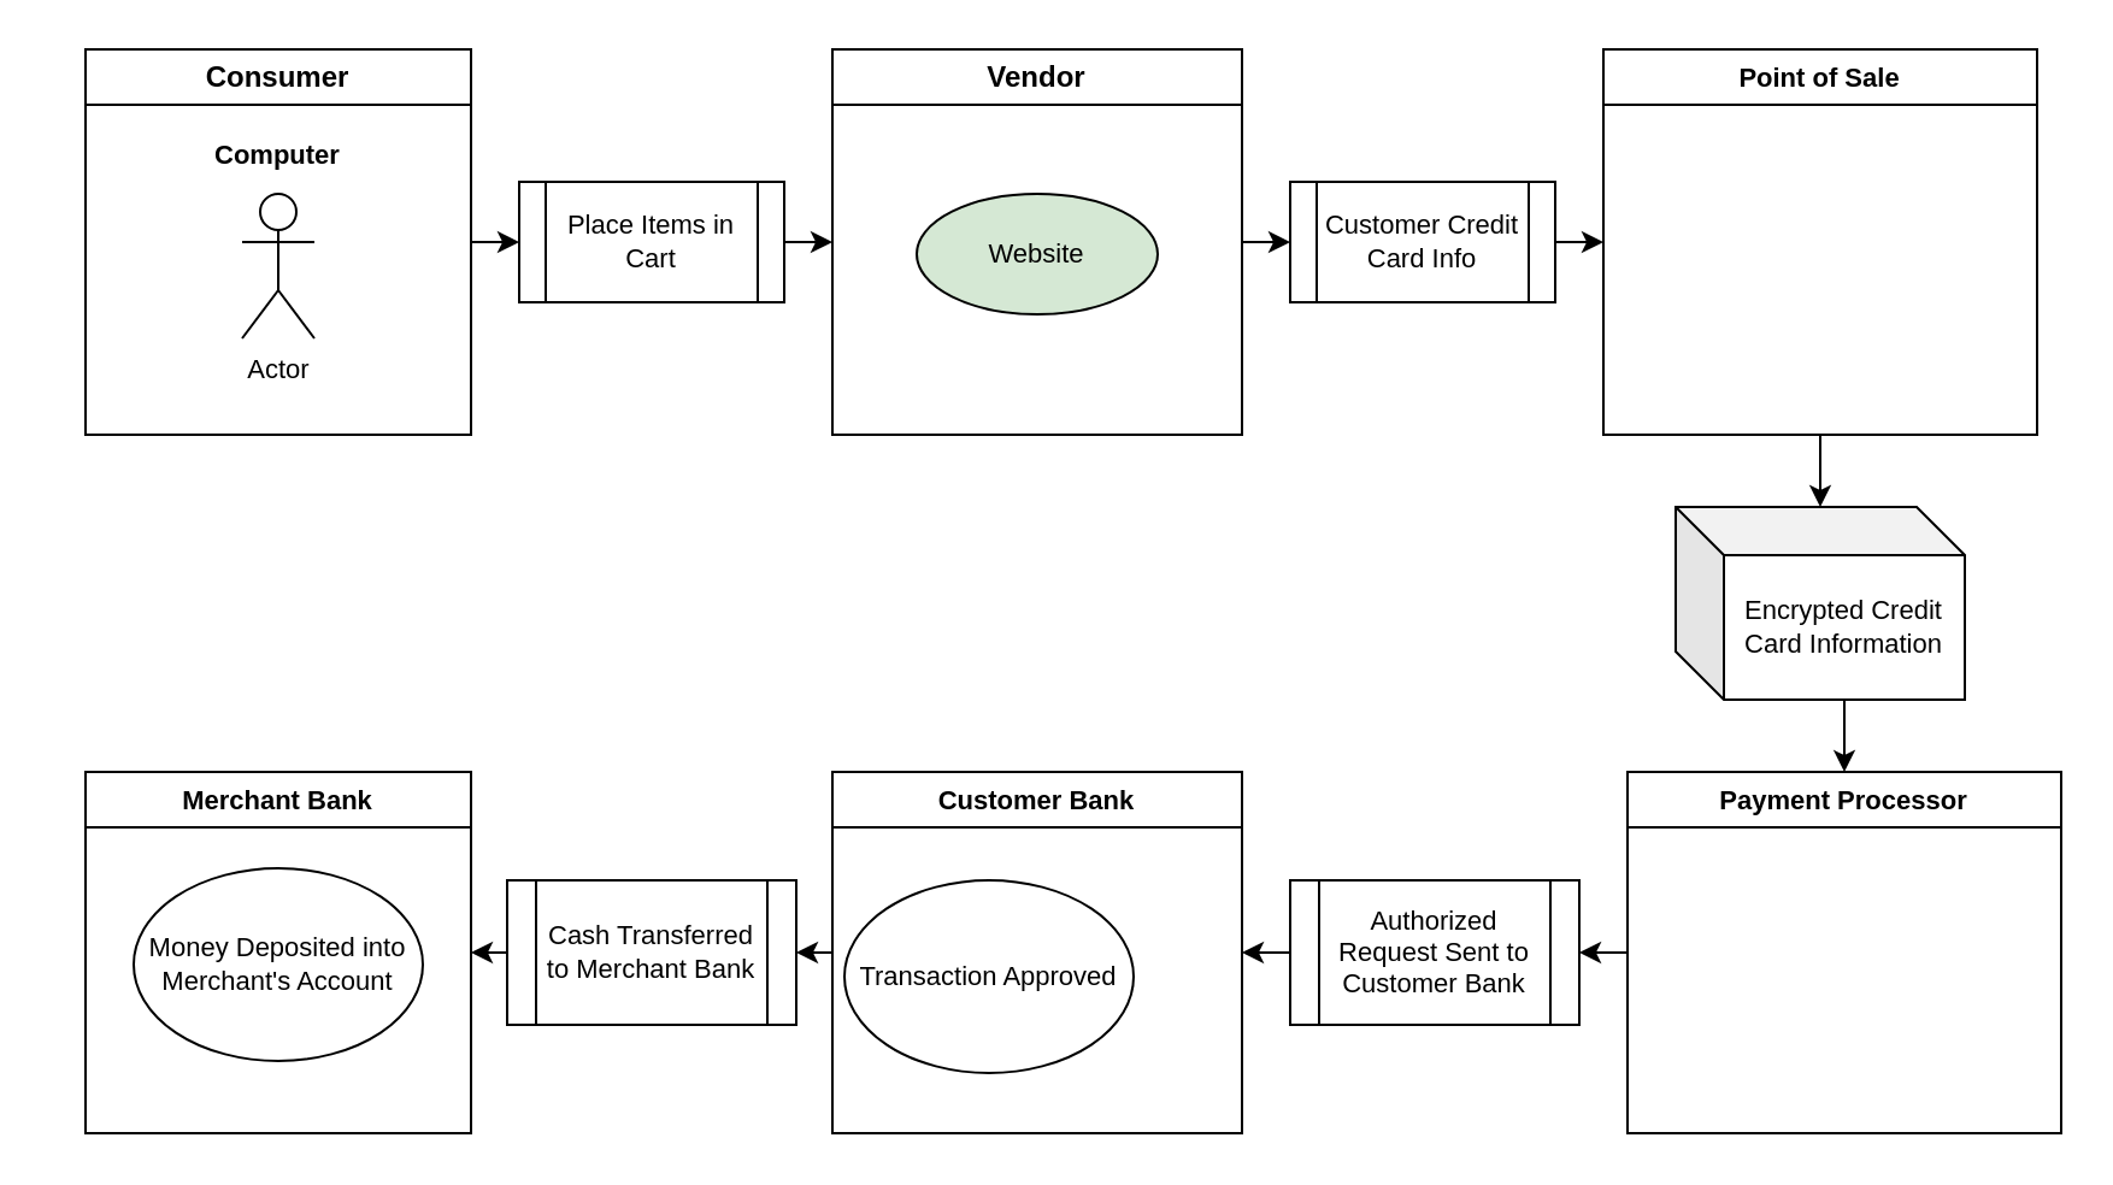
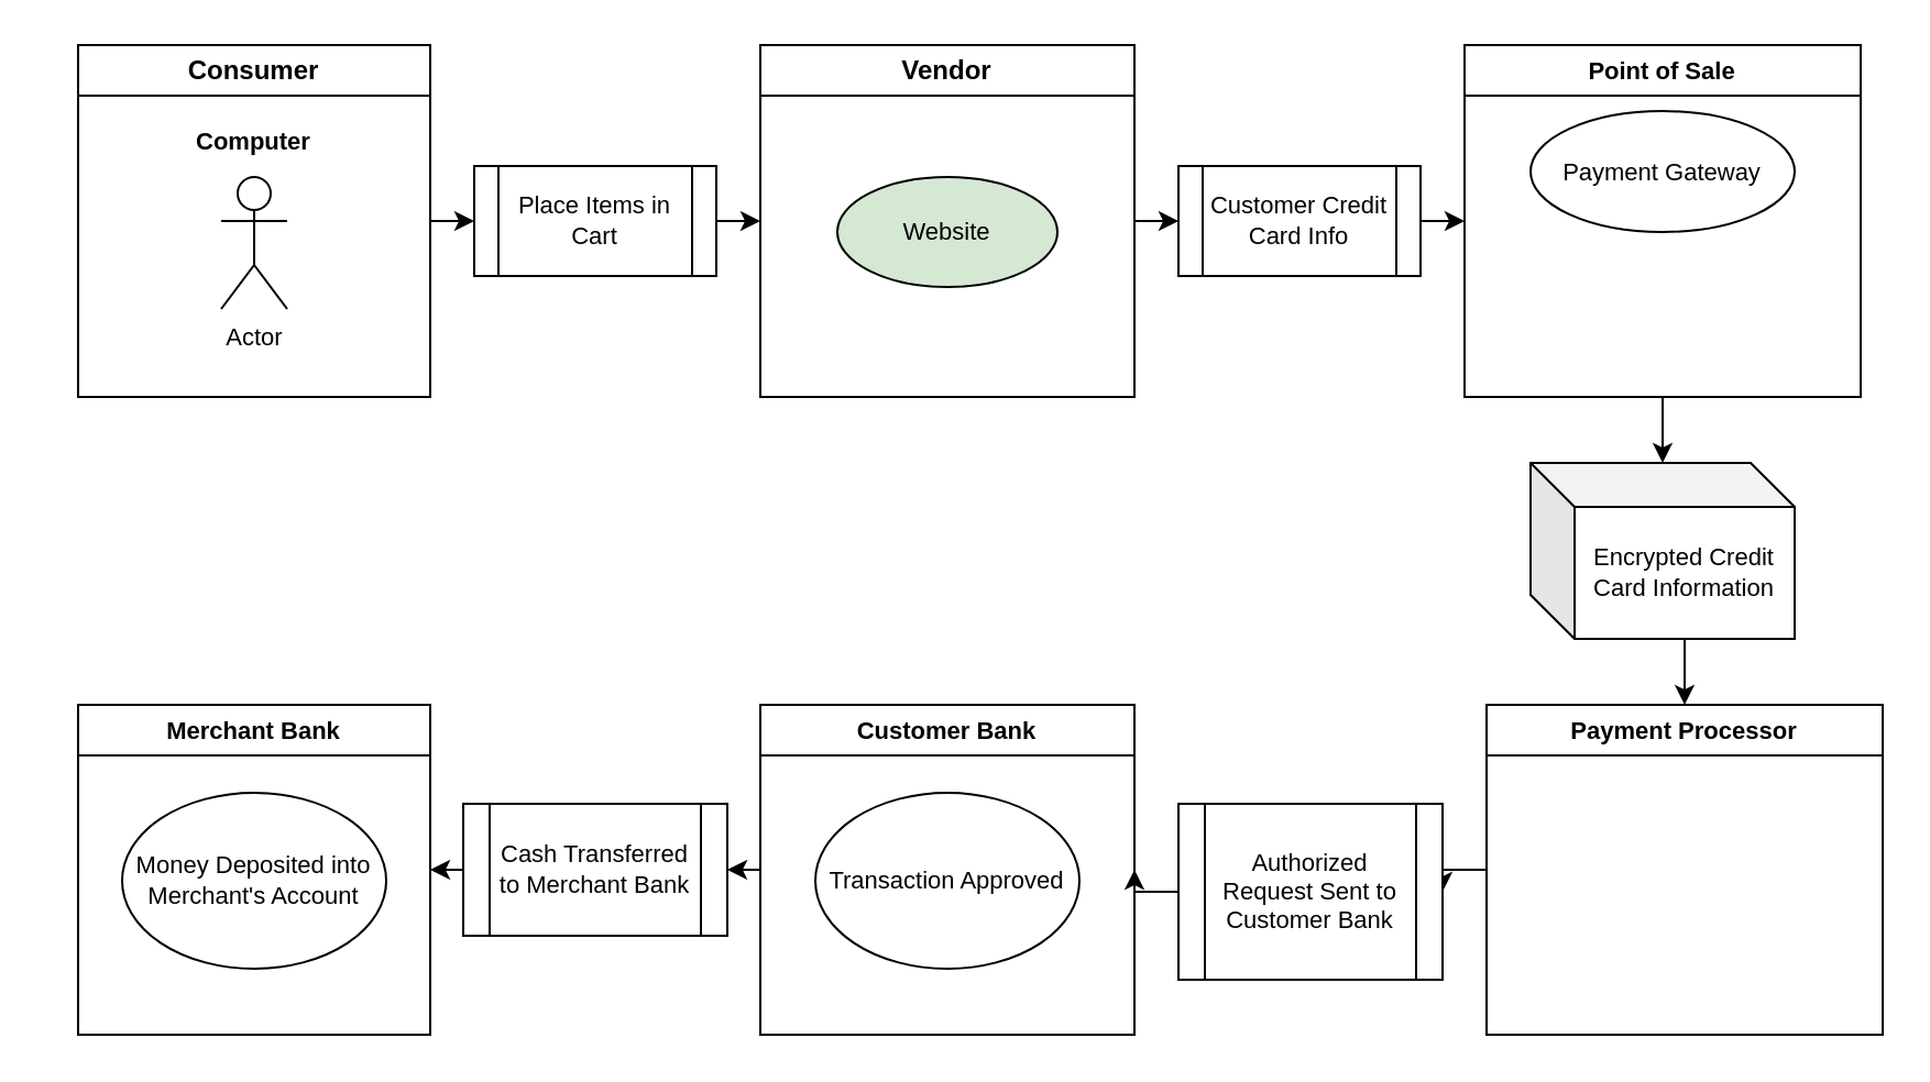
+ <mxCell id="12" value="Payment Gateway" style="ellipse;whiteSpace=wrap;html=1;fontSize=11;" vertex="1" parent="11"><mxGeometry x="30" y="30" width="120" height="55" as="geometry" /></mxCell>
- <mxCell id="27" value="Authorized Request Sent to Customer Bank" style="shape=process;whiteSpace=wrap;html=1;backgroundOutline=1;fontSize=11;" vertex="1" parent="1"><mxGeometry x="535" y="365" width="120" height="60" as="geometry" /></mxCell>
+ <mxCell id="27" value="Authorized Request Sent to Customer Bank" style="shape=process;whiteSpace=wrap;html=1;backgroundOutline=1;fontSize=11;" vertex="1" parent="1"><mxGeometry x="535" y="365" width="120" height="80" as="geometry" /></mxCell>
- <mxCell id="19" value="Transaction Approved" style="ellipse;whiteSpace=wrap;html=1;fontSize=11;" vertex="1" parent="18"><mxGeometry x="5" y="45" width="120" height="80" as="geometry" /></mxCell>
+ <mxCell id="19" value="Transaction Approved" style="ellipse;whiteSpace=wrap;html=1;fontSize=11;" vertex="1" parent="18"><mxGeometry x="25" y="40" width="120" height="80" as="geometry" /></mxCell>
